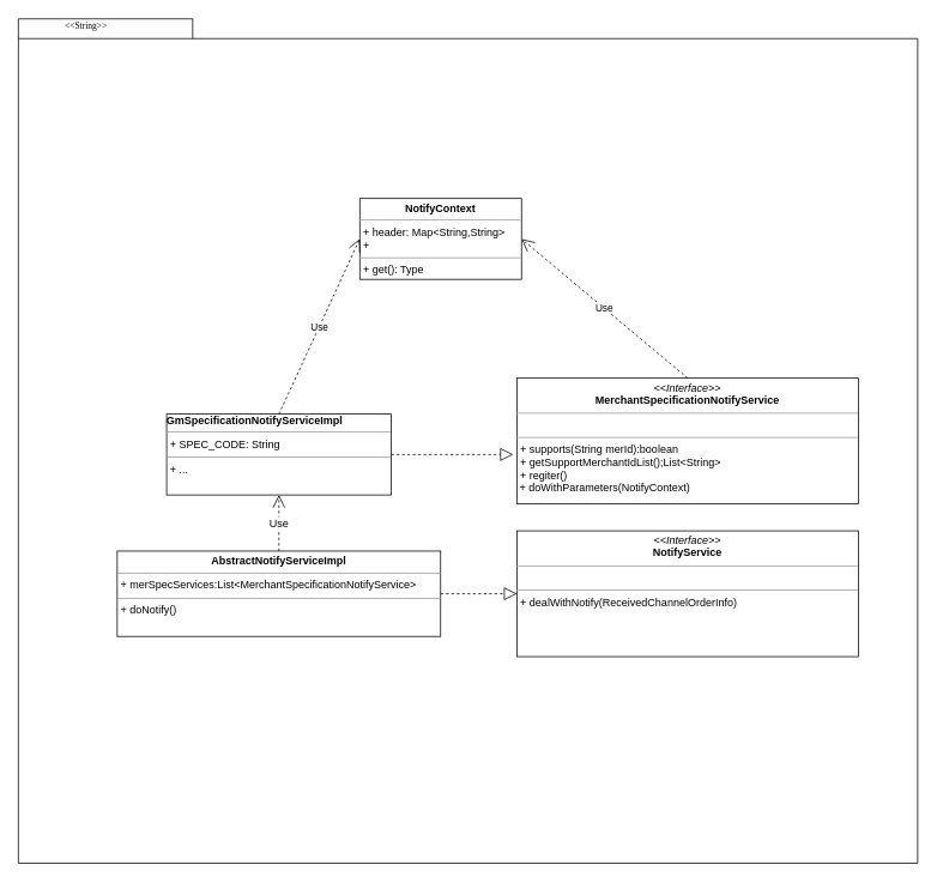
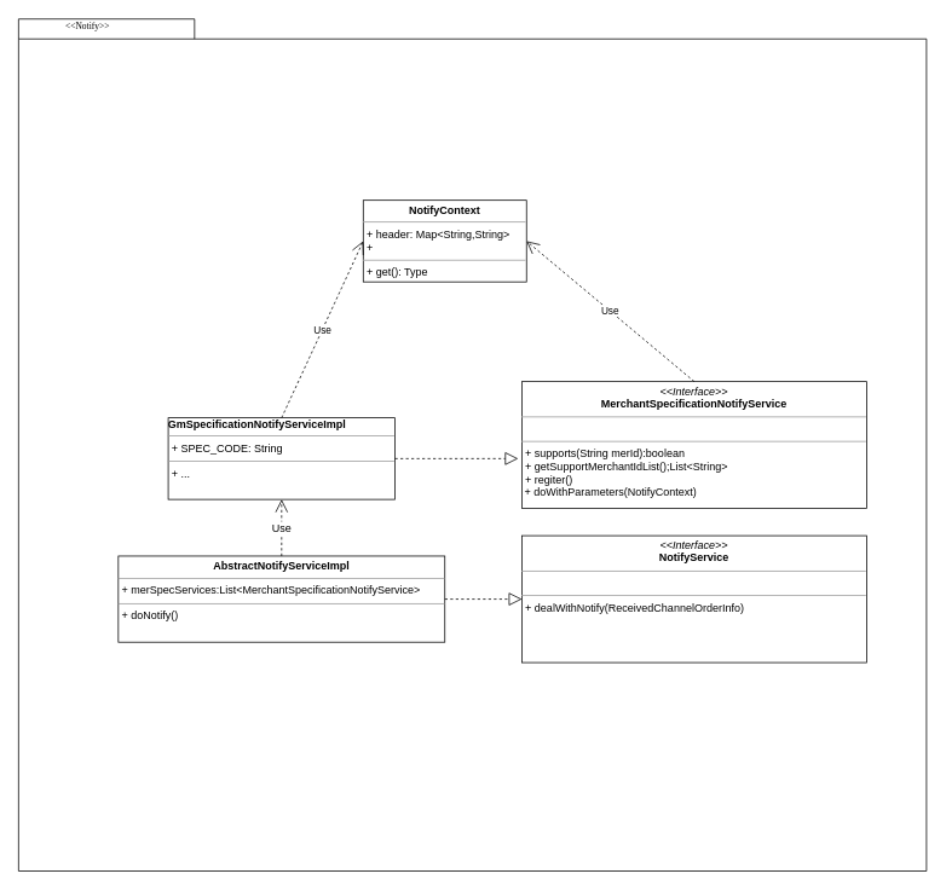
- <mxCell id="12" value="&amp;lt;&amp;lt;String&amp;gt;&amp;gt;" style="text;html=1;align=left;verticalAlign=top;spacingTop=-4;fontSize=10;fontFamily=Verdana" parent="1" vertex="1"><mxGeometry x="70" y="20" width="130" height="20" as="geometry" /></mxCell>
+ <mxCell id="12" value="&amp;lt;&amp;lt;Notify&amp;gt;&amp;gt;" style="text;html=1;align=left;verticalAlign=top;spacingTop=-4;fontSize=10;fontFamily=Verdana" parent="1" vertex="1"><mxGeometry x="70" y="20" width="130" height="20" as="geometry" /></mxCell>
